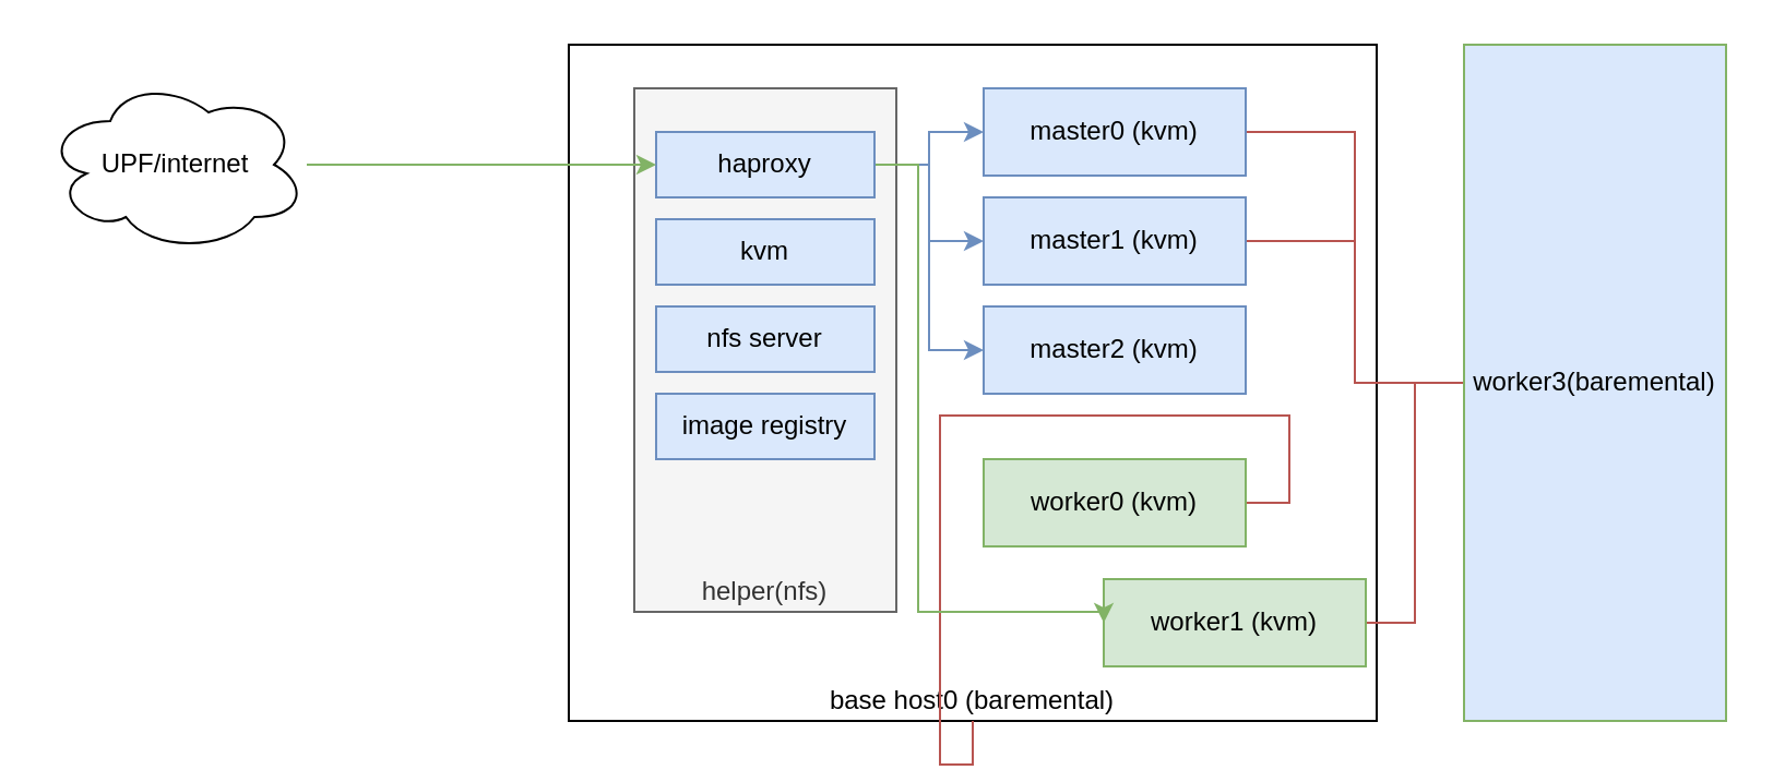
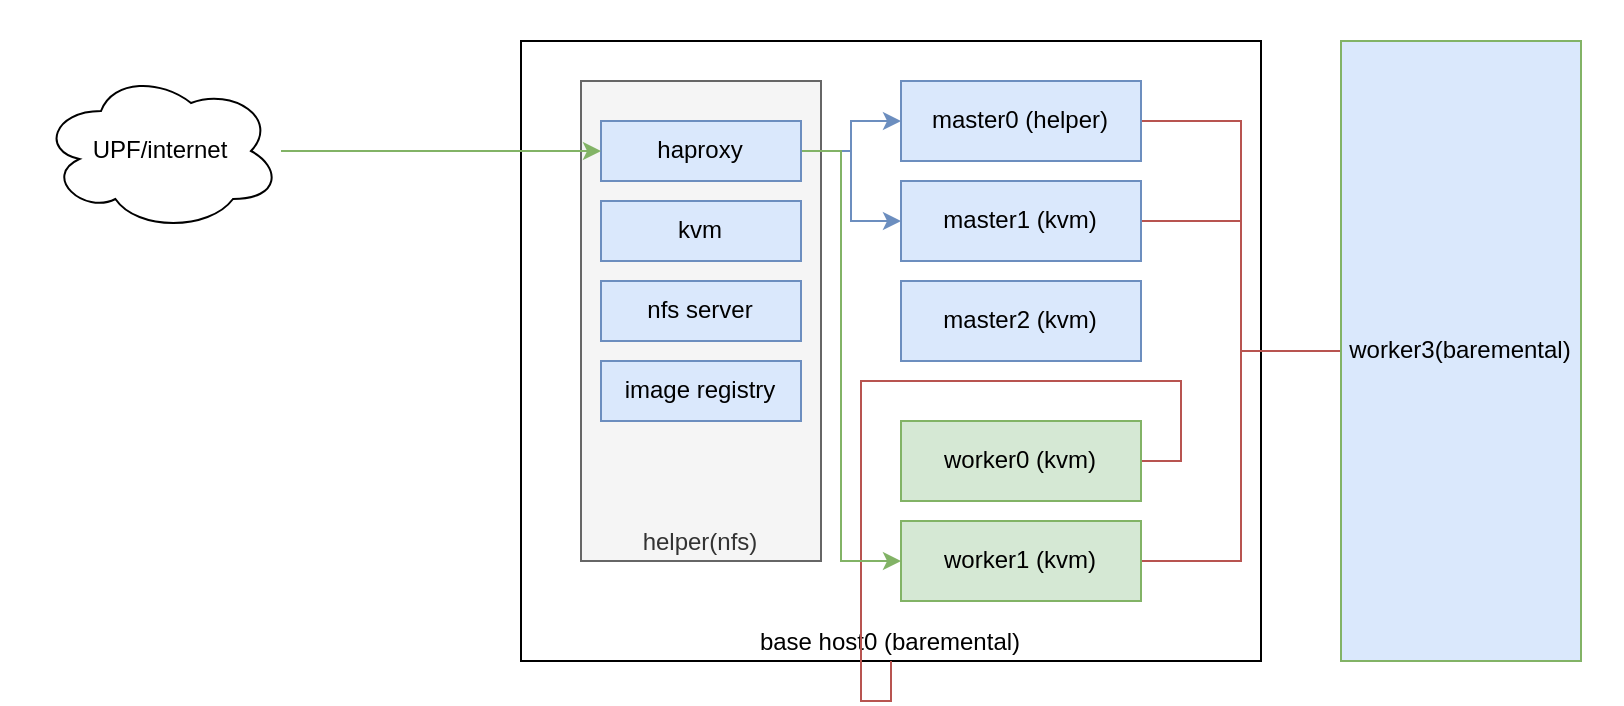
- <mxCell id="7" value="master0 (kvm)" style="rounded=0;whiteSpace=wrap;html=1;fillColor=#dae8fc;strokeColor=#6c8ebf;" vertex="1" parent="5"><mxGeometry x="450" y="40" width="120" height="40" as="geometry" /></mxCell>
+ <mxCell id="7" value="master0 (helper)" style="rounded=0;whiteSpace=wrap;html=1;fillColor=#dae8fc;strokeColor=#6c8ebf;" vertex="1" parent="5"><mxGeometry x="450" y="40" width="120" height="40" as="geometry" /></mxCell>
- <mxCell id="17" style="edgeStyle=orthogonalEdgeStyle;rounded=0;orthogonalLoop=1;jettySize=auto;html=1;entryX=0;entryY=0.5;entryDx=0;entryDy=0;fillColor=#dae8fc;strokeColor=#6c8ebf;" edge="1" parent="5" source="19" target="10"><mxGeometry relative="1" as="geometry" /></mxCell>
- <mxCell id="14" value="worker1 (kvm)" style="rounded=0;whiteSpace=wrap;html=1;fillColor=#d5e8d4;strokeColor=#82b366;" vertex="1" parent="5"><mxGeometry x="505" y="265" width="120" height="40" as="geometry" /></mxCell>
+ <mxCell id="14" value="worker1 (kvm)" style="rounded=0;whiteSpace=wrap;html=1;fillColor=#d5e8d4;strokeColor=#82b366;" vertex="1" parent="5"><mxGeometry x="450" y="260" width="120" height="40" as="geometry" /></mxCell>
